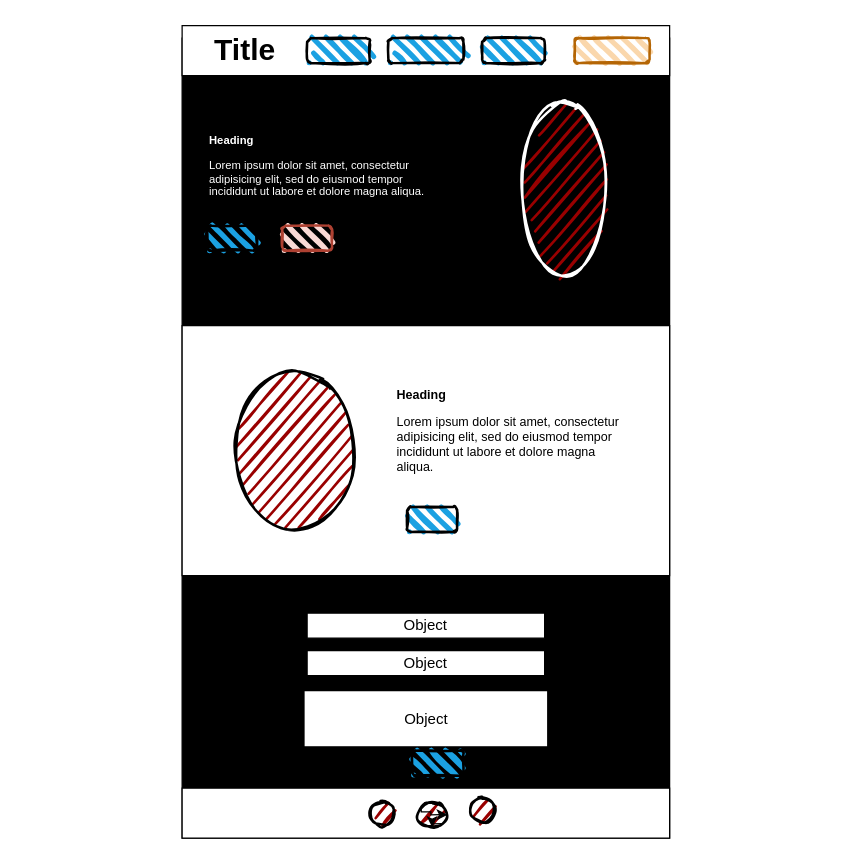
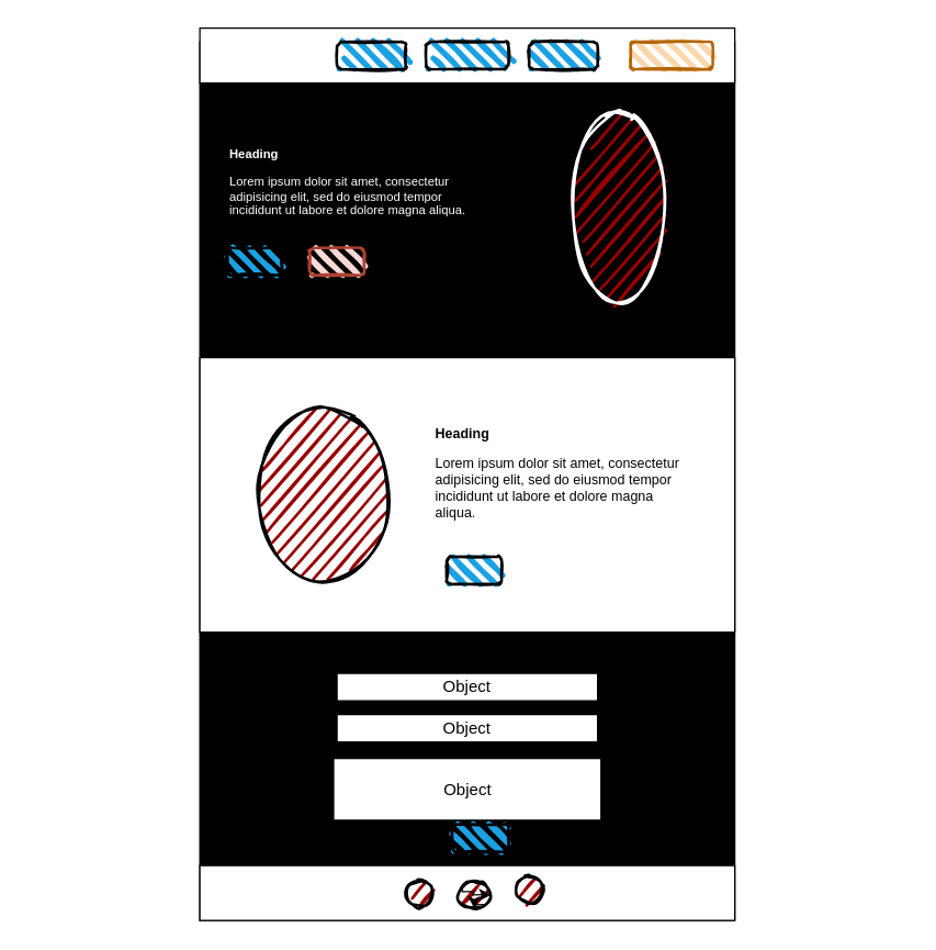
- <mxCell id="11" value="Title" style="text;strokeColor=none;fillColor=none;html=1;fontSize=24;fontStyle=1;verticalAlign=middle;align=center;" parent="1" vertex="1"><mxGeometry x="155" y="25" width="80" height="30" as="geometry" /></mxCell>
